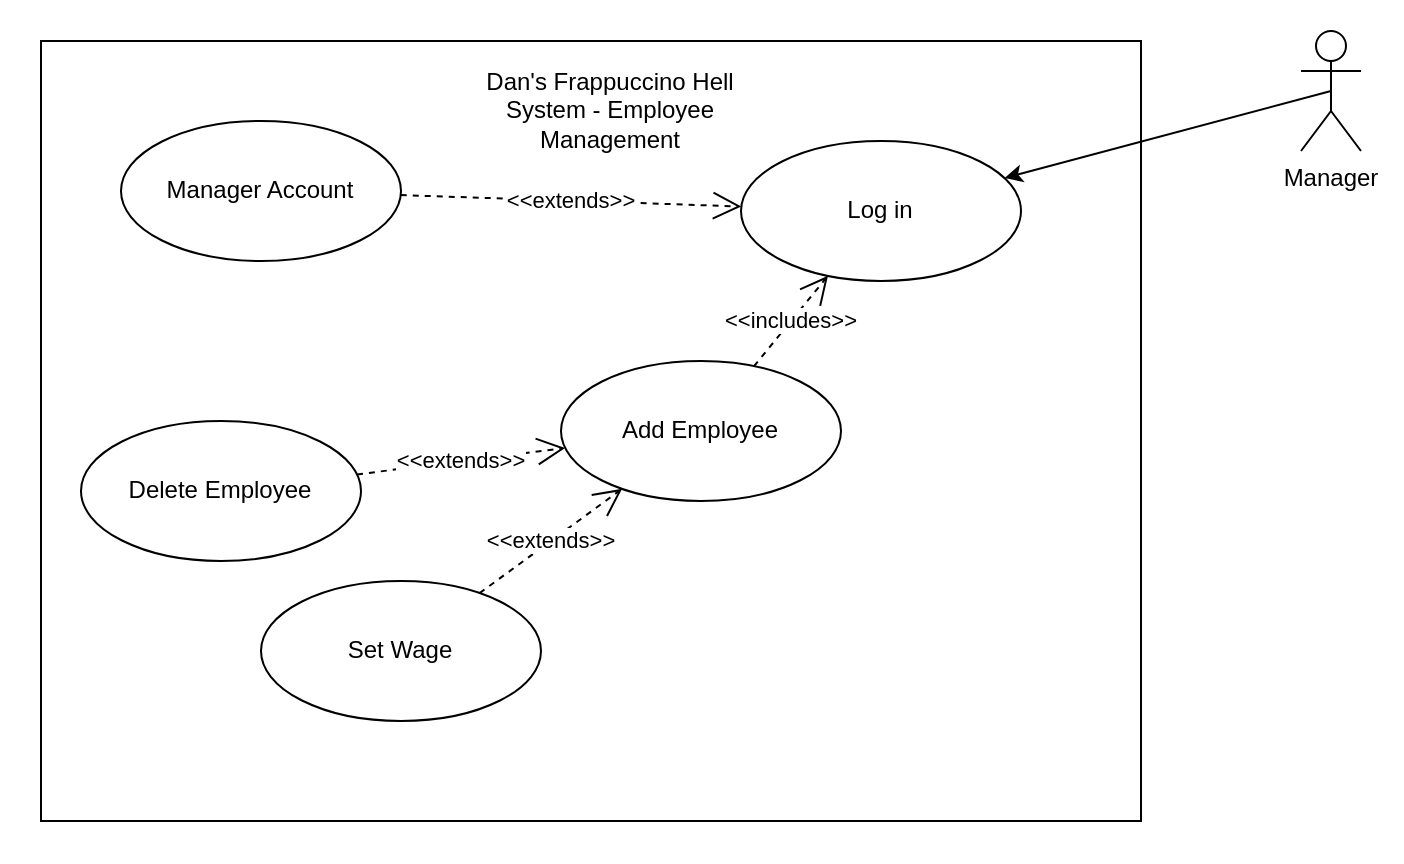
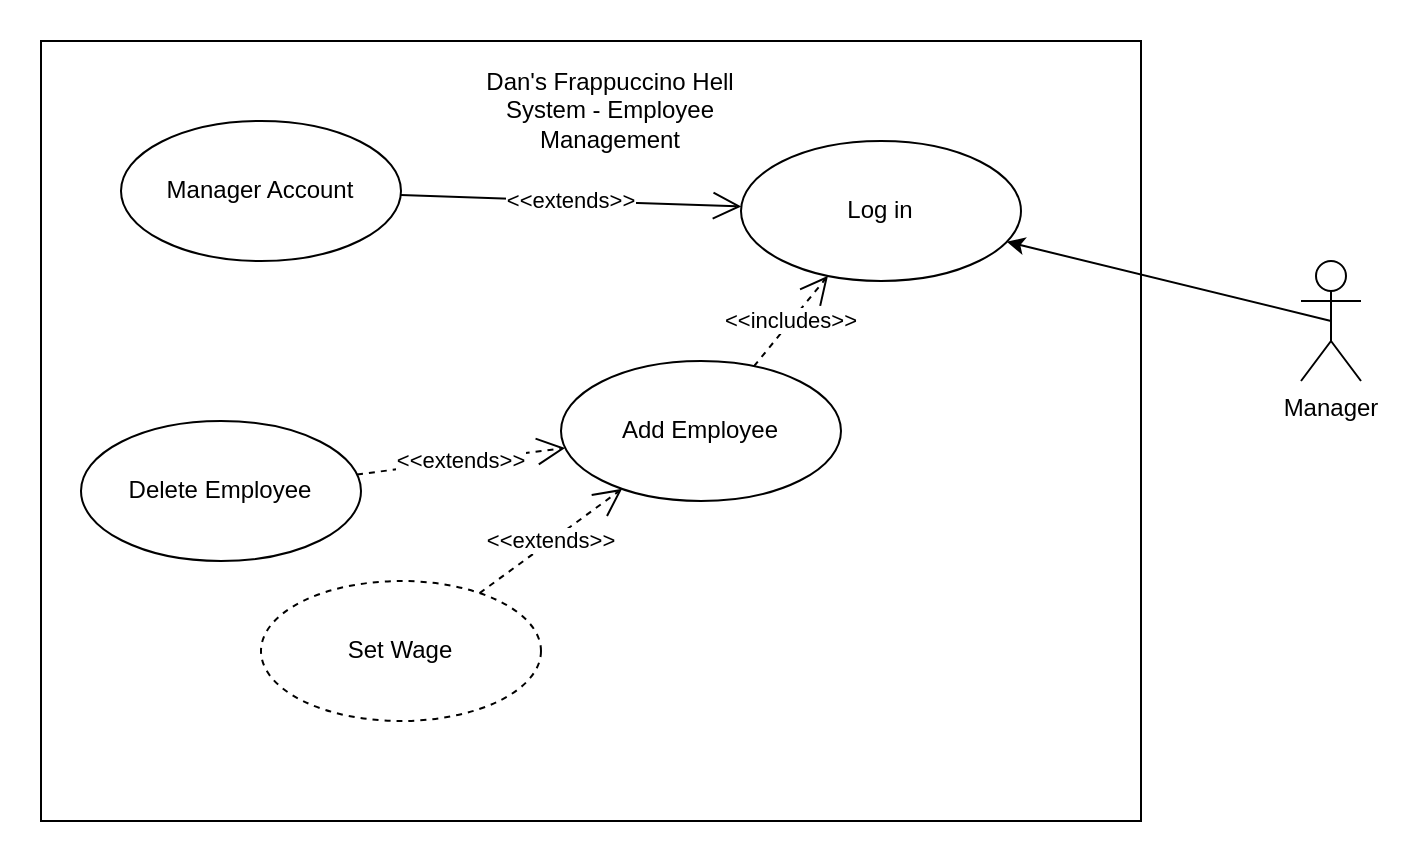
- <mxCell id="4" value="Manager" style="shape=umlActor;verticalLabelPosition=bottom;verticalAlign=top;html=1;outlineConnect=0;" parent="1" vertex="1"><mxGeometry x="650" y="15" width="30" height="60" as="geometry" /></mxCell>
+ <mxCell id="4" value="Manager" style="shape=umlActor;verticalLabelPosition=bottom;verticalAlign=top;html=1;outlineConnect=0;" parent="1" vertex="1"><mxGeometry x="650" y="130" width="30" height="60" as="geometry" /></mxCell>
- <mxCell id="8" value="&amp;lt;&amp;lt;extends&amp;gt;&amp;gt;" style="endArrow=open;endSize=12;dashed=1;html=1;rounded=0;" parent="1" source="6" target="5" edge="1"><mxGeometry width="160" relative="1" as="geometry"><mxPoint x="310.471" y="420.525" as="sourcePoint" /><mxPoint x="299.537" y="389.483" as="targetPoint" /><Array as="points" /></mxGeometry></mxCell>
+ <mxCell id="8" value="&amp;lt;&amp;lt;extends&amp;gt;&amp;gt;" style="endArrow=open;endSize=12;dashed=0;html=1;rounded=0;" parent="1" source="6" target="5" edge="1"><mxGeometry width="160" relative="1" as="geometry"><mxPoint x="310.471" y="420.525" as="sourcePoint" /><mxPoint x="299.537" y="389.483" as="targetPoint" /><Array as="points" /></mxGeometry></mxCell>
- <mxCell id="12" value="Set Wage" style="ellipse;whiteSpace=wrap;html=1;" parent="1" vertex="1"><mxGeometry x="130" y="290" width="140" height="70" as="geometry" /></mxCell>
+ <mxCell id="12" value="Set Wage" style="ellipse;whiteSpace=wrap;html=1;dashed=1;" parent="1" vertex="1"><mxGeometry x="130" y="290" width="140" height="70" as="geometry" /></mxCell>
